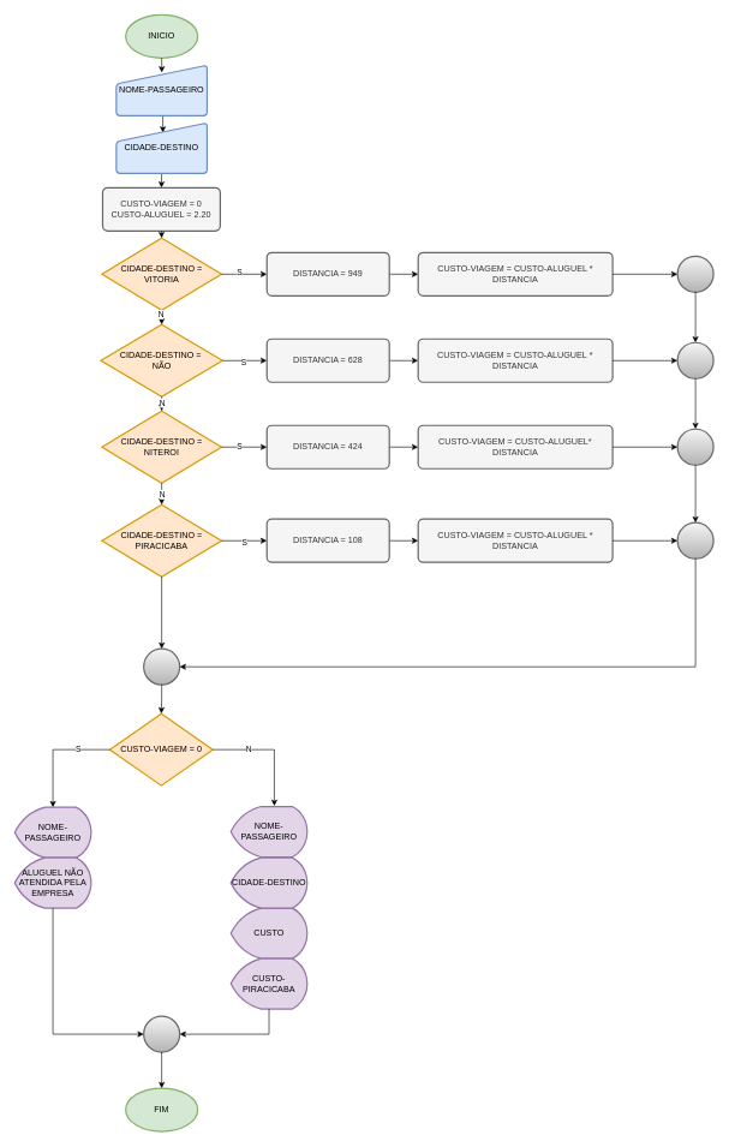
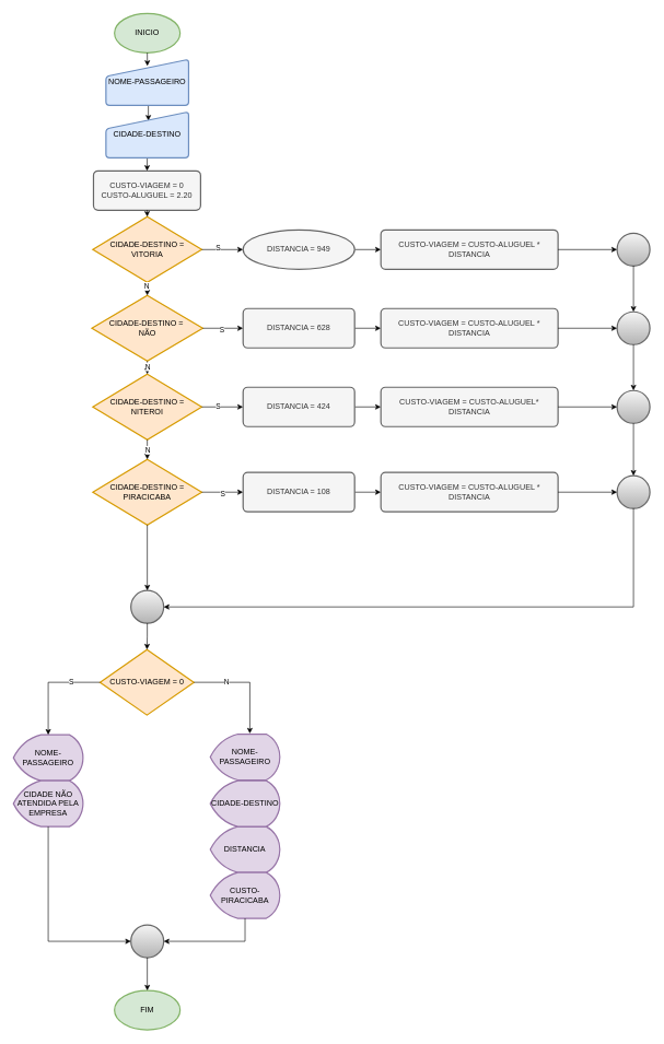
- <mxCell id="55" value="DISTANCIA = 949" style="rounded=1;whiteSpace=wrap;html=1;absoluteArcSize=1;arcSize=14;strokeWidth=2;fillColor=#f5f5f5;fontColor=#333333;strokeColor=#666666;" vertex="1" parent="1"><mxGeometry x="370" y="350" width="170" height="60" as="geometry" /></mxCell>
+ <mxCell id="55" value="DISTANCIA = 949" style="ellipse;whiteSpace=wrap;html=1;absoluteArcSize=1;arcSize=14;strokeWidth=2;fillColor=#f5f5f5;fontColor=#333333;strokeColor=#666666;" vertex="1" parent="1"><mxGeometry x="370" y="350" width="170" height="60" as="geometry" /></mxCell>
- <mxCell id="42" value="ALUGUEL NÃO ATENDIDA PELA EMPRESA" style="strokeWidth=2;html=1;shape=mxgraph.flowchart.display;whiteSpace=wrap;fillColor=#e1d5e7;strokeColor=#9673a6;" vertex="1" parent="1"><mxGeometry x="20" y="1190" width="106" height="70" as="geometry" /></mxCell>
+ <mxCell id="42" value="CIDADE NÃO ATENDIDA PELA EMPRESA" style="strokeWidth=2;html=1;shape=mxgraph.flowchart.display;whiteSpace=wrap;fillColor=#e1d5e7;strokeColor=#9673a6;" vertex="1" parent="1"><mxGeometry x="20" y="1190" width="106" height="70" as="geometry" /></mxCell>
- <mxCell id="51" value="CUSTO" style="strokeWidth=2;html=1;shape=mxgraph.flowchart.display;whiteSpace=wrap;fillColor=#e1d5e7;strokeColor=#9673a6;" vertex="1" parent="1"><mxGeometry x="320" y="1260" width="106" height="70" as="geometry" /></mxCell>
+ <mxCell id="51" value="DISTANCIA" style="strokeWidth=2;html=1;shape=mxgraph.flowchart.display;whiteSpace=wrap;fillColor=#e1d5e7;strokeColor=#9673a6;" vertex="1" parent="1"><mxGeometry x="320" y="1260" width="106" height="70" as="geometry" /></mxCell>
